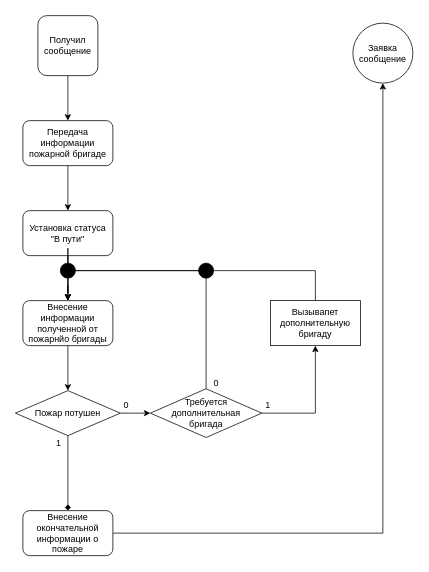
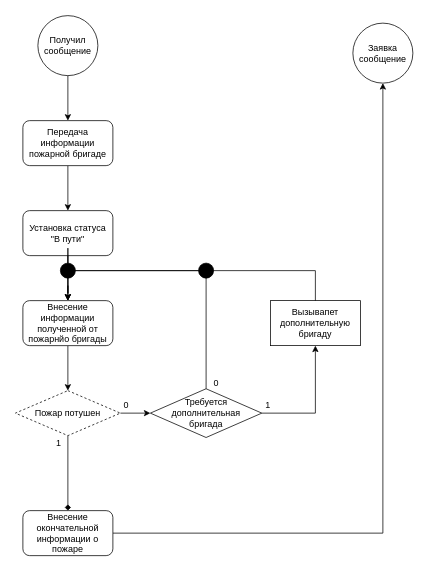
- <mxCell id="3" value="Получил сообщение" style="whiteSpace=wrap;html=1;aspect=fixed;rounded=1;" vertex="1" parent="1"><mxGeometry x="50" y="20" width="80" height="80" as="geometry" /></mxCell>
+ <mxCell id="3" value="Получил сообщение" style="ellipse;whiteSpace=wrap;html=1;aspect=fixed;" vertex="1" parent="1"><mxGeometry x="50" y="20" width="80" height="80" as="geometry" /></mxCell>
- <mxCell id="12" value="Пожар потушен" style="rhombus;whiteSpace=wrap;html=1;" vertex="1" parent="1"><mxGeometry x="20" y="520" width="140" height="60" as="geometry" /></mxCell>
+ <mxCell id="12" value="Пожар потушен" style="rhombus;whiteSpace=wrap;html=1;dashed=1;" vertex="1" parent="1"><mxGeometry x="20" y="520" width="140" height="60" as="geometry" /></mxCell>
